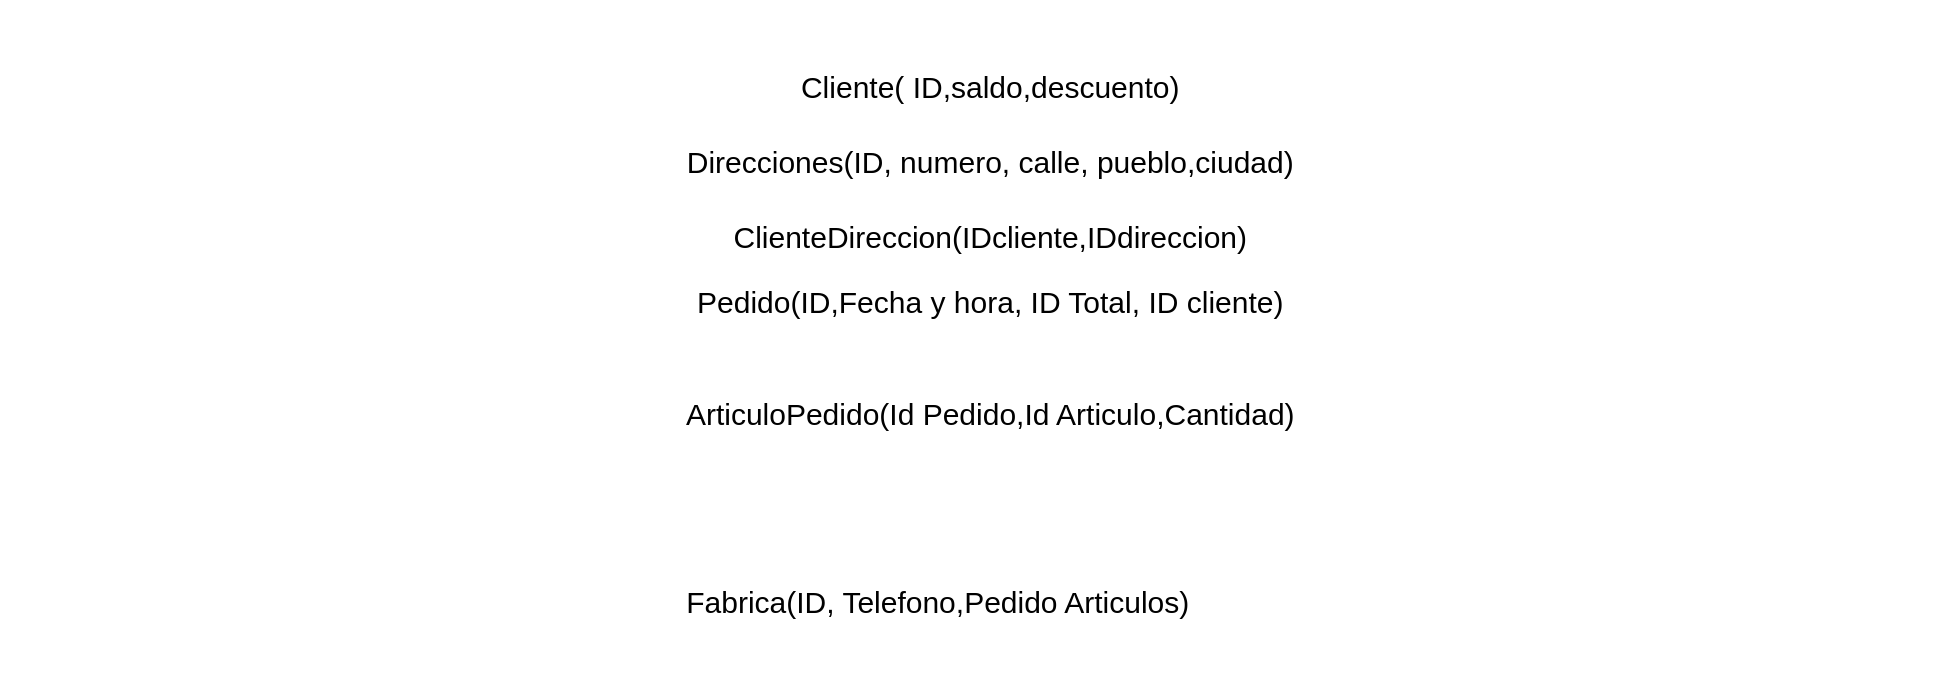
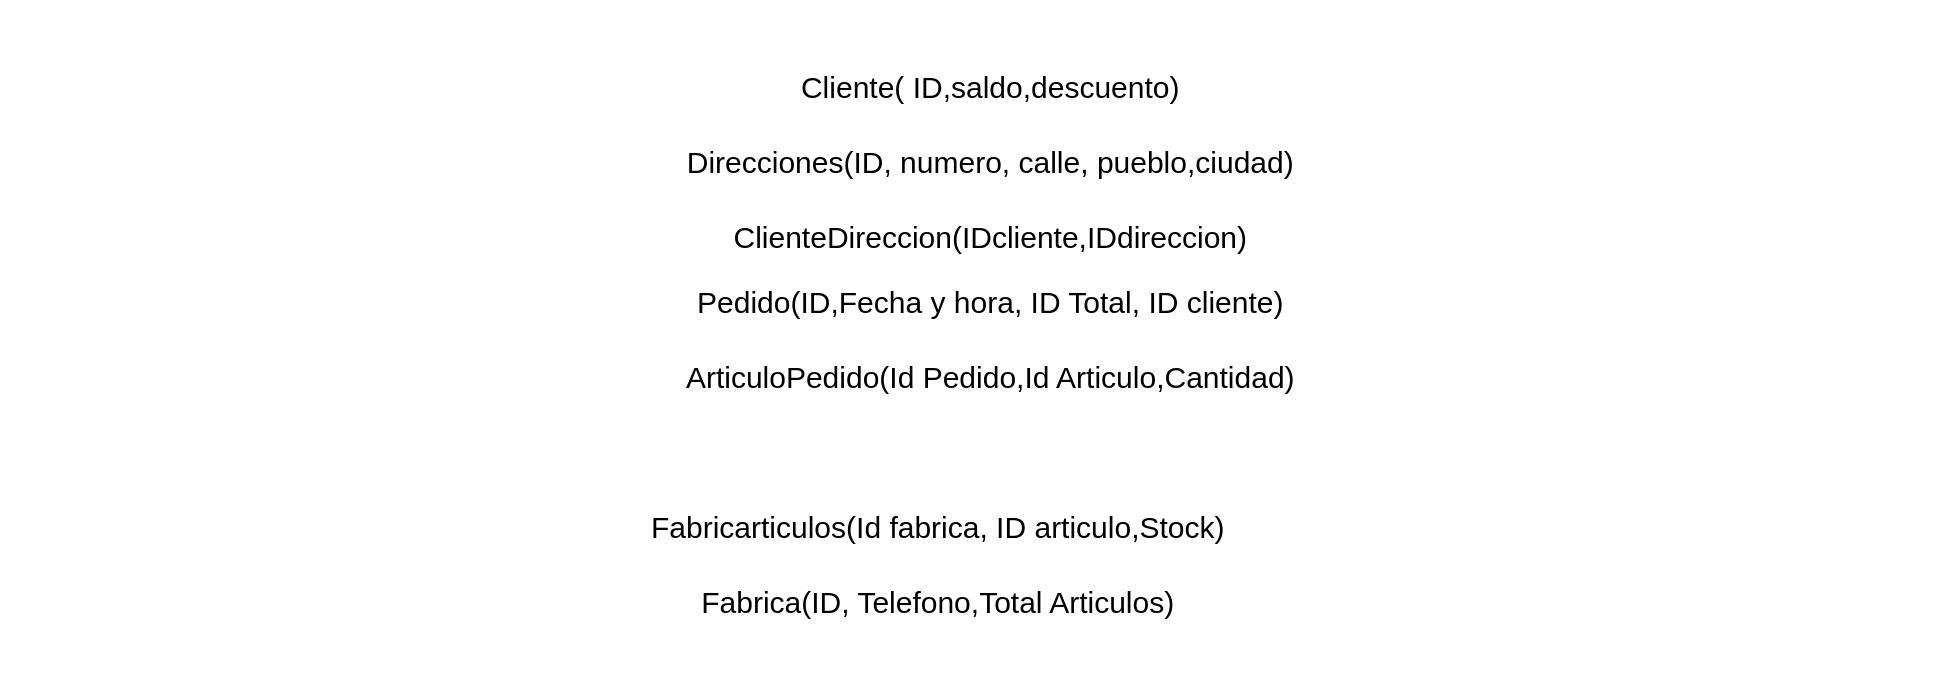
- <mxCell id="7" value="ArticuloPedido(Id Pedido,Id Articulo,Cantidad)" style="text;html=1;align=center;verticalAlign=middle;whiteSpace=wrap;rounded=0;" vertex="1" parent="1"><mxGeometry x="41" y="151" width="710" height="30" as="geometry" /></mxCell>
+ <mxCell id="7" value="ArticuloPedido(Id Pedido,Id Articulo,Cantidad)" style="text;html=1;align=center;verticalAlign=middle;whiteSpace=wrap;rounded=0;" vertex="1" parent="1"><mxGeometry x="41" y="136" width="710" height="30" as="geometry" /></mxCell>
+ <mxCell id="8" value="Fabricarticulos(Id fabrica, ID articulo,Stock)" style="text;html=1;align=center;verticalAlign=middle;whiteSpace=wrap;rounded=0;" vertex="1" parent="1"><mxGeometry x="20" y="196" width="710" height="30" as="geometry" /></mxCell>
- <mxCell id="5" value="Fabrica(ID, Telefono,Pedido Articulos)" style="text;html=1;align=center;verticalAlign=middle;whiteSpace=wrap;rounded=0;" vertex="1" parent="1"><mxGeometry x="20" y="226" width="710" height="30" as="geometry" /></mxCell>
+ <mxCell id="5" value="Fabrica(ID, Telefono,Total Articulos)" style="text;html=1;align=center;verticalAlign=middle;whiteSpace=wrap;rounded=0;" vertex="1" parent="1"><mxGeometry x="20" y="226" width="710" height="30" as="geometry" /></mxCell>
